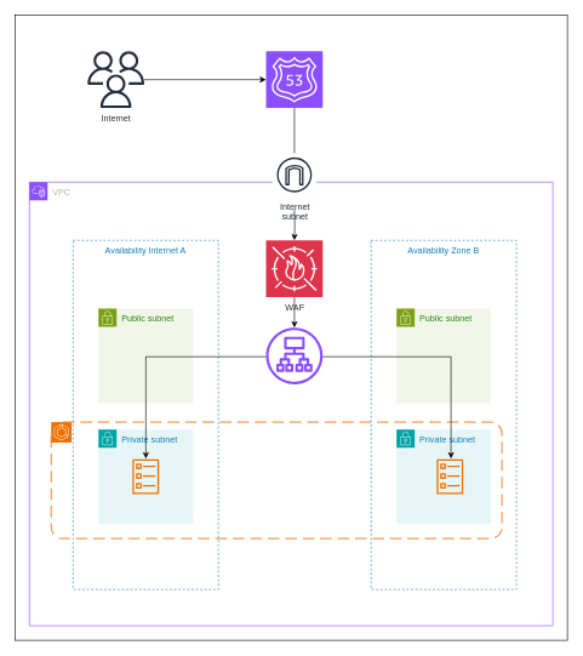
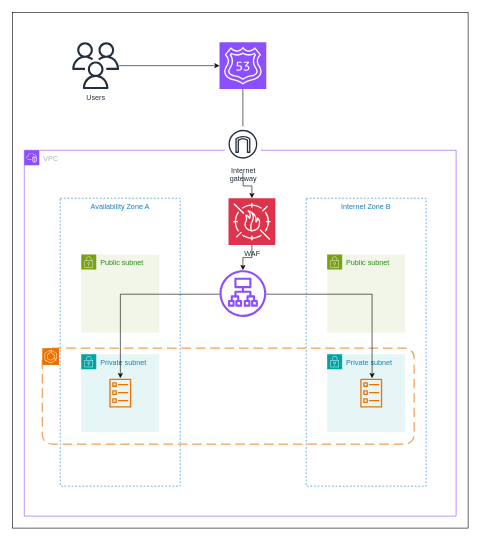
- <mxCell id="23" value="Internet" style="sketch=0;outlineConnect=0;fontColor=#232F3E;gradientColor=none;fillColor=#232F3D;strokeColor=none;dashed=0;verticalLabelPosition=bottom;verticalAlign=top;align=center;html=1;fontSize=12;fontStyle=0;aspect=fixed;pointerEvents=1;shape=mxgraph.aws4.users;" vertex="1" parent="1"><mxGeometry x="120" y="70" width="78" height="78" as="geometry" /></mxCell>
+ <mxCell id="23" value="Users" style="sketch=0;outlineConnect=0;fontColor=#232F3E;gradientColor=none;fillColor=#232F3D;strokeColor=none;dashed=0;verticalLabelPosition=bottom;verticalAlign=top;align=center;html=1;fontSize=12;fontStyle=0;aspect=fixed;pointerEvents=1;shape=mxgraph.aws4.users;" vertex="1" parent="1"><mxGeometry x="120" y="70" width="78" height="78" as="geometry" /></mxCell>
- <mxCell id="24" value="Internet&#10;subnet" style="sketch=0;outlineConnect=0;fontColor=#232F3E;gradientColor=none;strokeColor=#232F3E;fillColor=#ffffff;dashed=0;verticalLabelPosition=bottom;verticalAlign=top;align=center;html=1;fontSize=12;fontStyle=0;aspect=fixed;shape=mxgraph.aws4.resourceIcon;resIcon=mxgraph.aws4.internet_gateway;" vertex="1" parent="1"><mxGeometry x="374.5" y="210" width="60" height="60" as="geometry" /></mxCell>
+ <mxCell id="24" value="Internet&#10;gateway" style="sketch=0;outlineConnect=0;fontColor=#232F3E;gradientColor=none;strokeColor=#232F3E;fillColor=#ffffff;dashed=0;verticalLabelPosition=bottom;verticalAlign=top;align=center;html=1;fontSize=12;fontStyle=0;aspect=fixed;shape=mxgraph.aws4.resourceIcon;resIcon=mxgraph.aws4.internet_gateway;" vertex="1" parent="1"><mxGeometry x="374.5" y="210" width="60" height="60" as="geometry" /></mxCell>
- <mxCell id="4" value="Availability Internet A" style="fillColor=none;strokeColor=#147EBA;dashed=1;verticalAlign=top;fontStyle=0;fontColor=#147EBA;whiteSpace=wrap;html=1;" vertex="1" parent="3"><mxGeometry x="60" y="80" width="200" height="480" as="geometry" /></mxCell>
+ <mxCell id="4" value="Availability Zone A" style="fillColor=none;strokeColor=#147EBA;dashed=1;verticalAlign=top;fontStyle=0;fontColor=#147EBA;whiteSpace=wrap;html=1;" vertex="1" parent="3"><mxGeometry x="60" y="80" width="200" height="480" as="geometry" /></mxCell>
- <mxCell id="5" value="Availability Zone B" style="fillColor=none;strokeColor=#147EBA;dashed=1;verticalAlign=top;fontStyle=0;fontColor=#147EBA;whiteSpace=wrap;html=1;" vertex="1" parent="3"><mxGeometry x="470" y="80" width="200" height="480" as="geometry" /></mxCell>
+ <mxCell id="5" value="Internet Zone B" style="fillColor=none;strokeColor=#147EBA;dashed=1;verticalAlign=top;fontStyle=0;fontColor=#147EBA;whiteSpace=wrap;html=1;" vertex="1" parent="3"><mxGeometry x="470" y="80" width="200" height="480" as="geometry" /></mxCell>
- <mxCell id="8" value="WAF" style="sketch=0;points=[[0,0,0],[0.25,0,0],[0.5,0,0],[0.75,0,0],[1,0,0],[0,1,0],[0.25,1,0],[0.5,1,0],[0.75,1,0],[1,1,0],[0,0.25,0],[0,0.5,0],[0,0.75,0],[1,0.25,0],[1,0.5,0],[1,0.75,0]];outlineConnect=0;fontColor=#232F3E;fillColor=#DD344C;strokeColor=#ffffff;dashed=0;verticalLabelPosition=bottom;verticalAlign=top;align=center;html=1;fontSize=12;fontStyle=0;aspect=fixed;shape=mxgraph.aws4.resourceIcon;resIcon=mxgraph.aws4.waf;" vertex="1" parent="3"><mxGeometry x="325.5" y="80" width="78" height="78" as="geometry" /></mxCell>
+ <mxCell id="8" value="WAF" style="sketch=0;points=[[0,0,0],[0.25,0,0],[0.5,0,0],[0.75,0,0],[1,0,0],[0,1,0],[0.25,1,0],[0.5,1,0],[0.75,1,0],[1,1,0],[0,0.25,0],[0,0.5,0],[0,0.75,0],[1,0.25,0],[1,0.5,0],[1,0.75,0]];outlineConnect=0;fontColor=#232F3E;fillColor=#DD344C;strokeColor=#ffffff;dashed=0;verticalLabelPosition=bottom;verticalAlign=top;align=center;html=1;fontSize=12;fontStyle=0;aspect=fixed;shape=mxgraph.aws4.resourceIcon;resIcon=mxgraph.aws4.waf;" vertex="1" parent="3"><mxGeometry x="340.5" y="80" width="78" height="78" as="geometry" /></mxCell>
